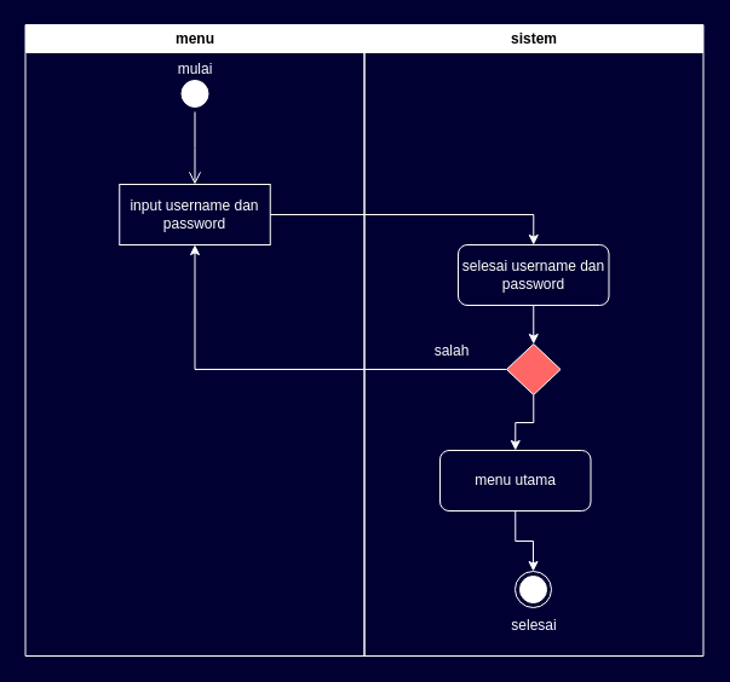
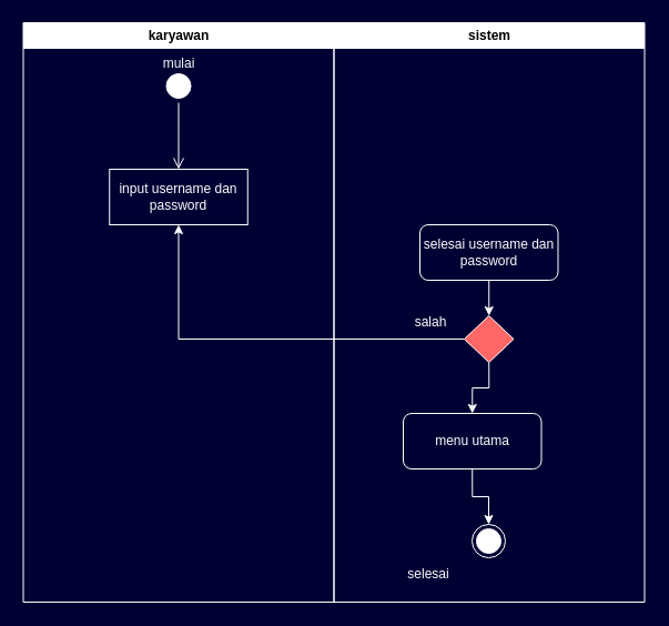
- <mxCell id="2" value="menu" style="swimlane;whiteSpace=wrap;strokeColor=#FFFFFF;fillColor=default;" parent="1" vertex="1"><mxGeometry x="20.5" y="20" width="280" height="522" as="geometry" /></mxCell>
+ <mxCell id="2" value="karyawan" style="swimlane;whiteSpace=wrap;strokeColor=#FFFFFF;fillColor=default;" parent="1" vertex="1"><mxGeometry x="20.5" y="20" width="280" height="522" as="geometry" /></mxCell>
- <mxCell id="17" style="edgeStyle=orthogonalEdgeStyle;rounded=0;orthogonalLoop=1;jettySize=auto;html=1;exitX=1;exitY=0.5;exitDx=0;exitDy=0;entryX=0.5;entryY=0;entryDx=0;entryDy=0;strokeColor=#FFFFFF;" edge="1" parent="1" source="5" target="9"><mxGeometry relative="1" as="geometry" /></mxCell>
- <mxCell id="16" value="&lt;font color=&quot;#ffffff&quot;&gt;salah&lt;/font&gt;" style="text;html=1;align=center;verticalAlign=middle;whiteSpace=wrap;rounded=0;" vertex="1" parent="7"><mxGeometry x="42.5" y="255" width="60" height="30" as="geometry" /></mxCell>
+ <mxCell id="16" value="&lt;font color=&quot;#ffffff&quot;&gt;salah&lt;/font&gt;" style="text;html=1;align=center;verticalAlign=middle;whiteSpace=wrap;rounded=0;" vertex="1" parent="7"><mxGeometry x="57.5" y="255" width="60" height="30" as="geometry" /></mxCell>
- <mxCell id="15" value="&lt;font color=&quot;#ffffff&quot;&gt;selesai&lt;/font&gt;" style="text;html=1;align=center;verticalAlign=middle;whiteSpace=wrap;rounded=0;" vertex="1" parent="7"><mxGeometry x="110.5" y="482" width="60" height="30" as="geometry" /></mxCell>
+ <mxCell id="15" value="&lt;font color=&quot;#ffffff&quot;&gt;selesai&lt;/font&gt;" style="text;html=1;align=center;verticalAlign=middle;whiteSpace=wrap;rounded=0;" vertex="1" parent="7"><mxGeometry x="55.5" y="482" width="60" height="30" as="geometry" /></mxCell>
